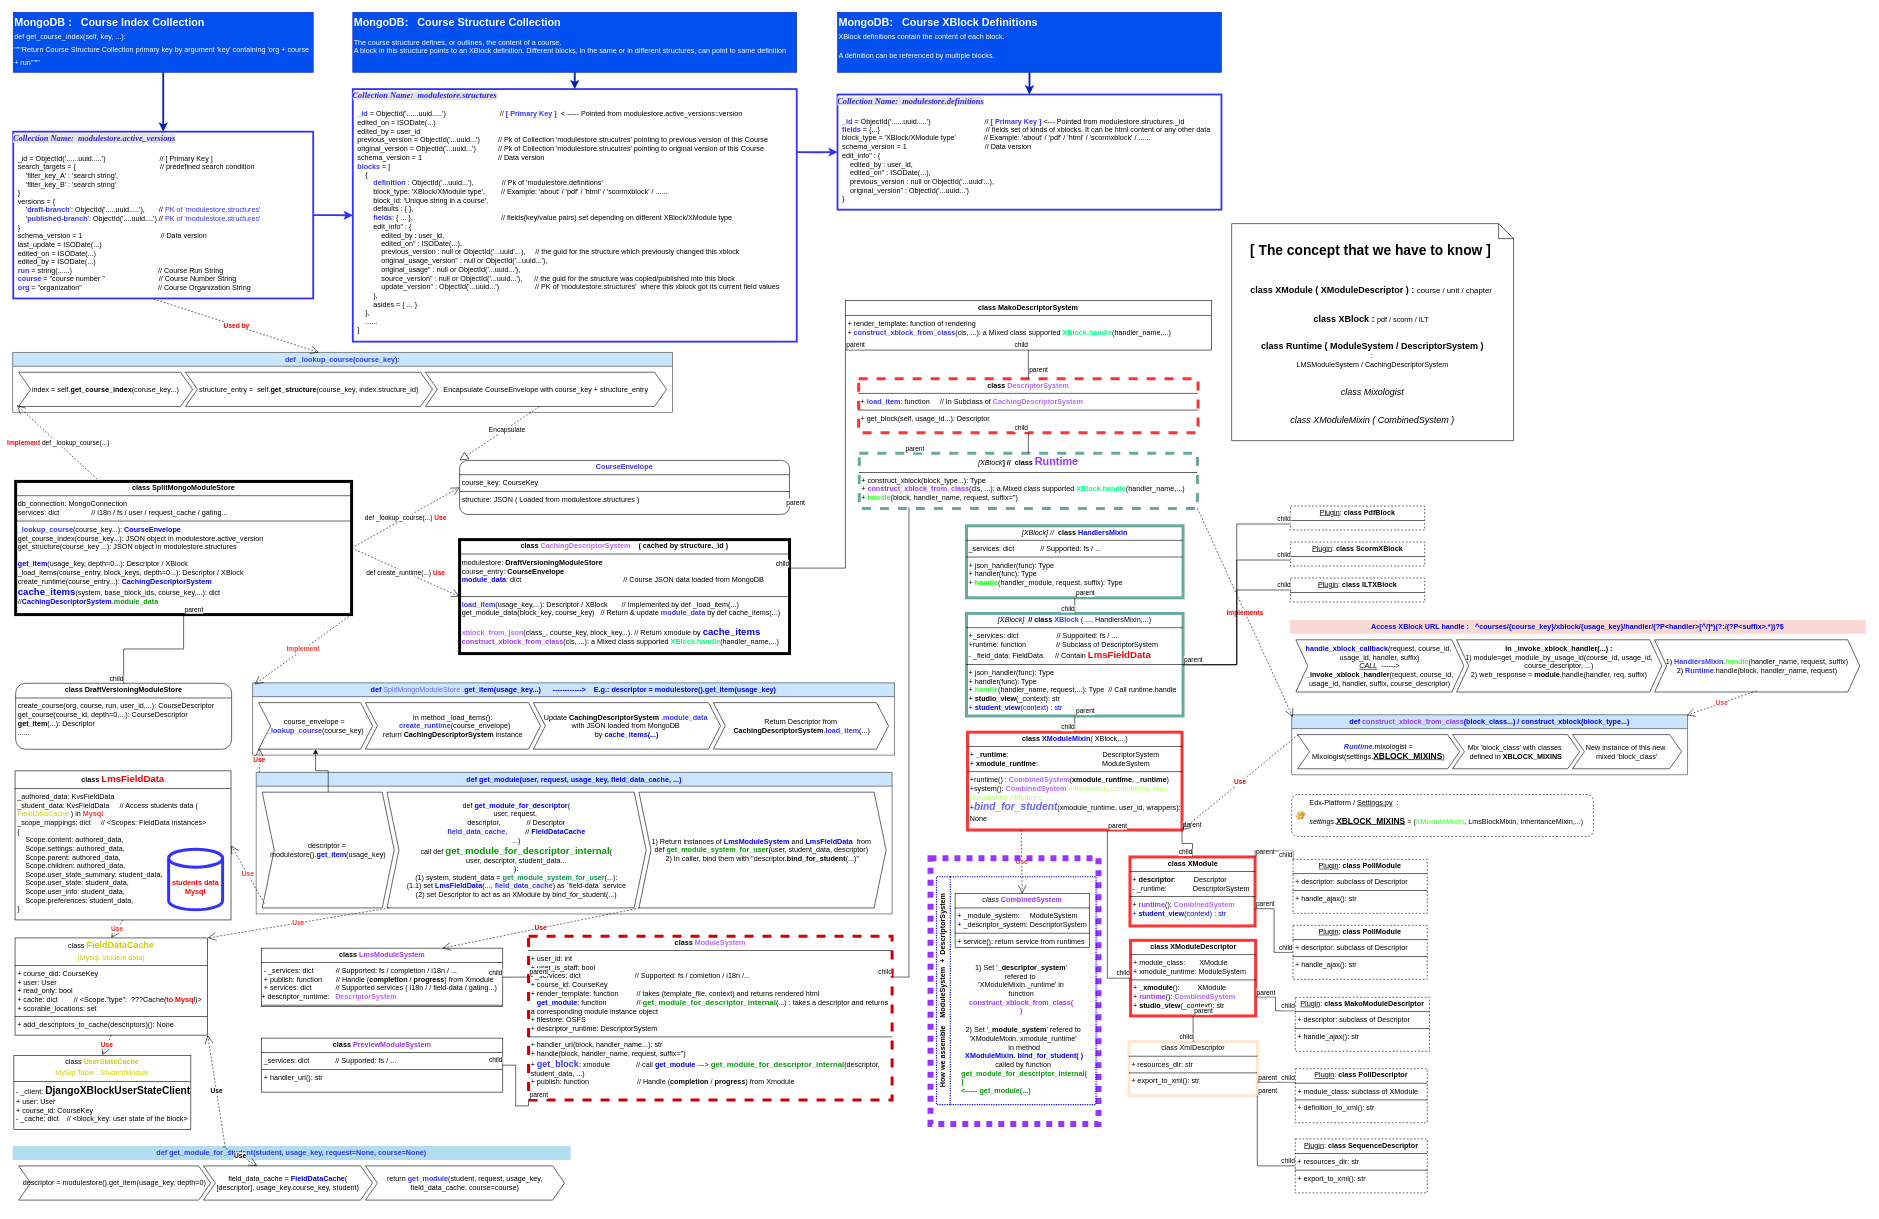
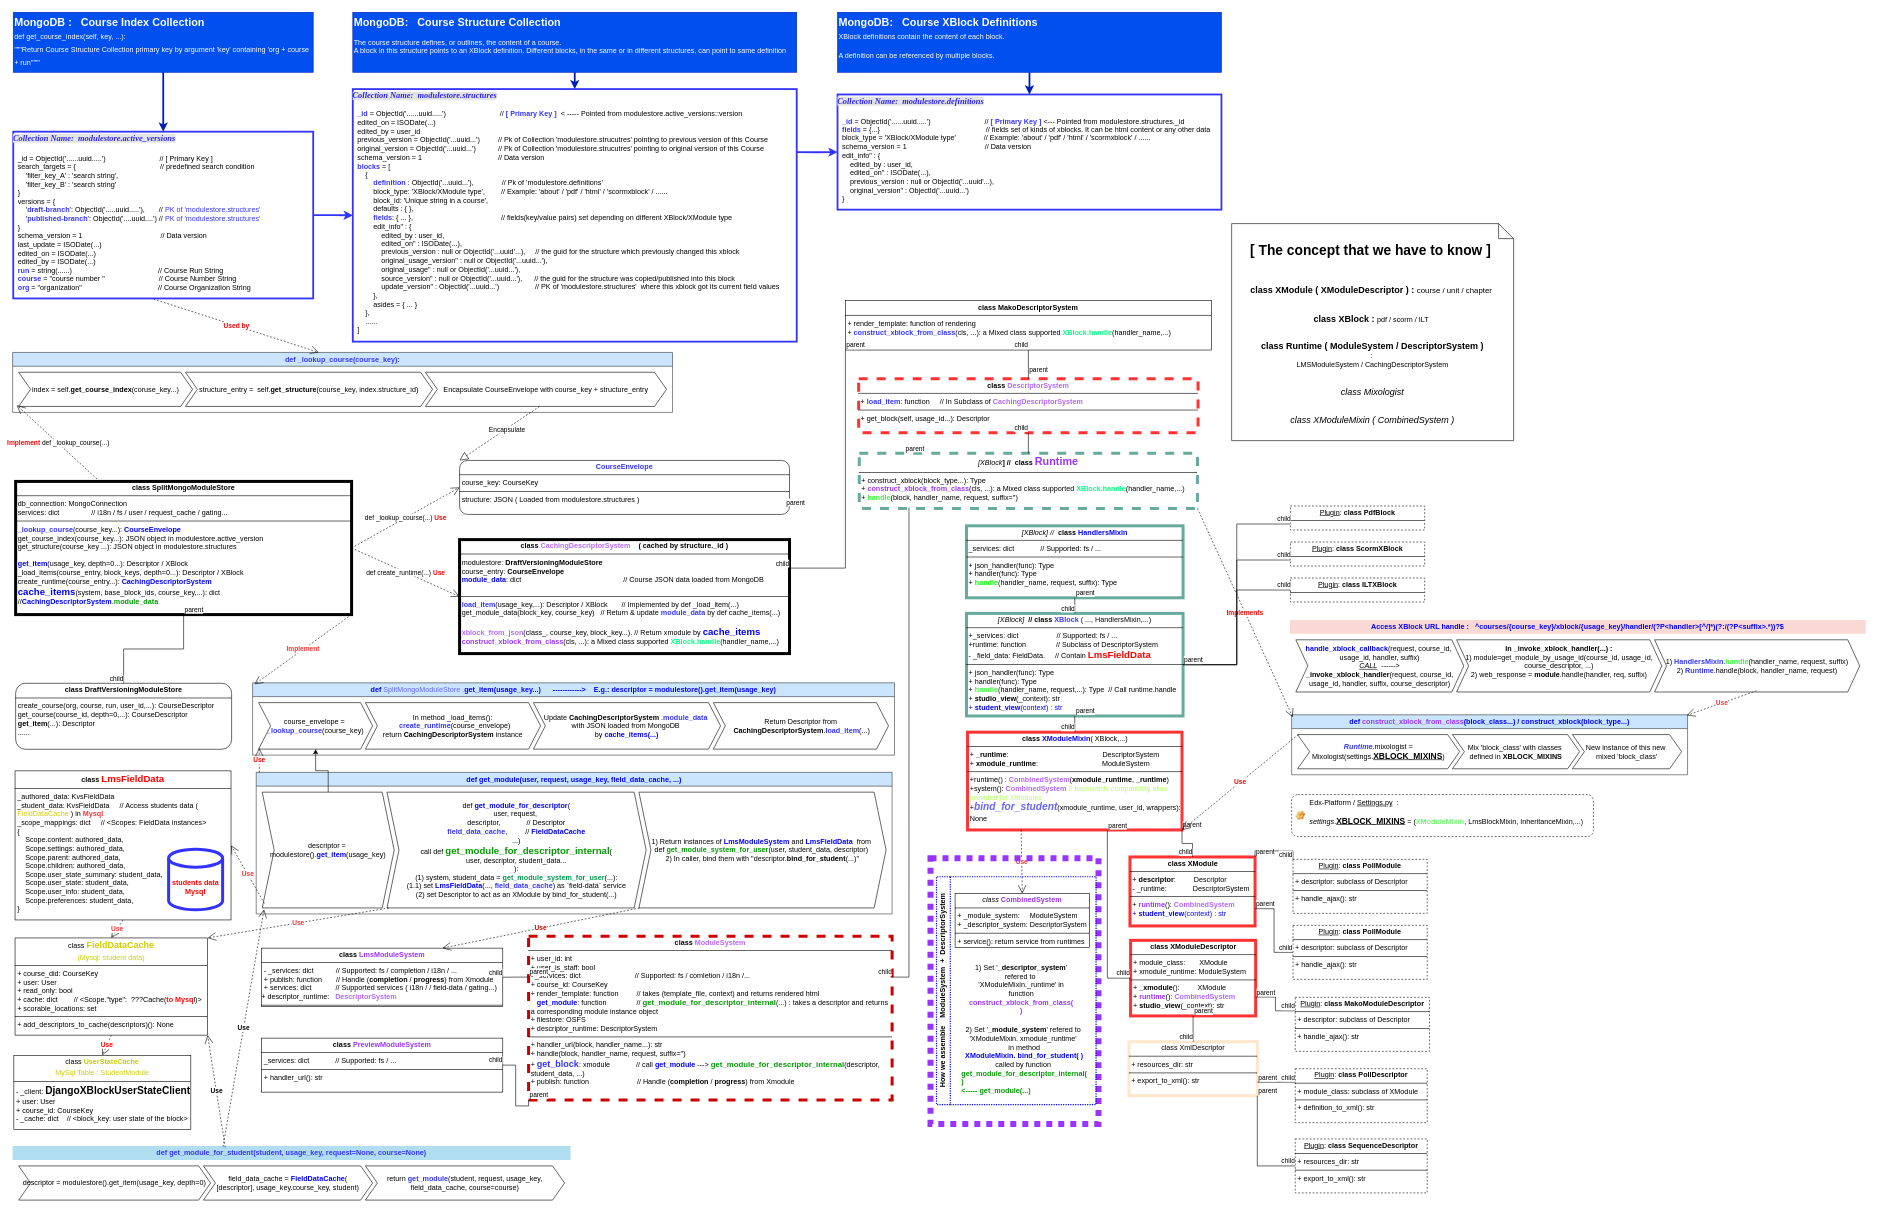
- <mxCell id="51" value="&lt;p style=&quot;margin: 4px 0px 0px; text-align: center;&quot;&gt;&lt;i&gt;[XBlock] //&lt;/i&gt;&lt;b&gt;&amp;nbsp; class&amp;nbsp;&lt;/b&gt;&lt;span style=&quot;background-color: initial; text-align: left;&quot;&gt;&lt;b&gt;&lt;font color=&quot;#0000ff&quot;&gt;HandlersMixin&lt;/font&gt;&lt;/b&gt;&lt;/span&gt;&lt;/p&gt;&lt;hr size=&quot;1&quot; style=&quot;border-style:solid;&quot;&gt;&lt;p style=&quot;margin:0px;margin-left:4px;&quot;&gt;&lt;span style=&quot;background-color: initial;&quot;&gt;_services&lt;/span&gt;: dict&amp;nbsp; &amp;nbsp; &amp;nbsp; &amp;nbsp; &amp;nbsp; &amp;nbsp; &amp;nbsp;// Supported: fs / ...&lt;/p&gt;&lt;hr size=&quot;1&quot; style=&quot;border-style:solid;&quot;&gt;&lt;p style=&quot;margin:0px;margin-left:4px;&quot;&gt;+ json_handler(func): Type&lt;/p&gt;&lt;p style=&quot;margin:0px;margin-left:4px;&quot;&gt;+&amp;nbsp;handler(func): Type&lt;/p&gt;&lt;p style=&quot;margin:0px;margin-left:4px;&quot;&gt;+&amp;nbsp;&lt;b&gt;&lt;font color=&quot;#00ff00&quot;&gt;handle&lt;/font&gt;&lt;/b&gt;(handler_module, request, suffix): Type&lt;/p&gt;" style="verticalAlign=top;align=left;overflow=fill;html=1;whiteSpace=wrap;strokeWidth=5;strokeColor=#67AB9F;" parent="1" vertex="1"><mxGeometry x="1610" y="876" width="361" height="120" as="geometry" /></mxCell>
+ <mxCell id="51" value="&lt;p style=&quot;margin: 4px 0px 0px; text-align: center;&quot;&gt;&lt;i&gt;[XBlock] //&lt;/i&gt;&lt;b&gt;&amp;nbsp; class&amp;nbsp;&lt;/b&gt;&lt;span style=&quot;background-color: initial; text-align: left;&quot;&gt;&lt;b&gt;&lt;font color=&quot;#0000ff&quot;&gt;HandlersMixin&lt;/font&gt;&lt;/b&gt;&lt;/span&gt;&lt;/p&gt;&lt;hr size=&quot;1&quot; style=&quot;border-style:solid;&quot;&gt;&lt;p style=&quot;margin:0px;margin-left:4px;&quot;&gt;&lt;span style=&quot;background-color: initial;&quot;&gt;_services&lt;/span&gt;: dict&amp;nbsp; &amp;nbsp; &amp;nbsp; &amp;nbsp; &amp;nbsp; &amp;nbsp; &amp;nbsp;// Supported: fs / ...&lt;/p&gt;&lt;hr size=&quot;1&quot; style=&quot;border-style:solid;&quot;&gt;&lt;p style=&quot;margin:0px;margin-left:4px;&quot;&gt;+ json_handler(func): Type&lt;/p&gt;&lt;p style=&quot;margin:0px;margin-left:4px;&quot;&gt;+&amp;nbsp;handler(func): Type&lt;/p&gt;&lt;p style=&quot;margin:0px;margin-left:4px;&quot;&gt;+&amp;nbsp;&lt;b&gt;&lt;font color=&quot;#00ff00&quot;&gt;handle&lt;/font&gt;&lt;/b&gt;(handler_name, request, suffix): Type&lt;/p&gt;" style="verticalAlign=top;align=left;overflow=fill;html=1;whiteSpace=wrap;strokeWidth=5;strokeColor=#67AB9F;" parent="1" vertex="1"><mxGeometry x="1610" y="876" width="361" height="120" as="geometry" /></mxCell>
- <mxCell id="147" value="&lt;b&gt;Use&lt;/b&gt;" style="endArrow=open;endSize=12;dashed=1;html=1;rounded=0;exitX=0.377;exitY=0.01;exitDx=0;exitDy=0;exitPerimeter=0;" parent="1" source="143" target="145" edge="1"><mxGeometry width="160" relative="1" as="geometry"><mxPoint x="345" y="1733" as="sourcePoint" /><mxPoint x="435" y="1493" as="targetPoint" /></mxGeometry></mxCell>
+ <mxCell id="147" value="&lt;b&gt;Use&lt;/b&gt;" style="endArrow=open;endSize=12;dashed=1;html=1;rounded=0;exitX=0.377;exitY=0.01;exitDx=0;exitDy=0;exitPerimeter=0;entryX=0.014;entryY=1.012;entryDx=0;entryDy=0;entryPerimeter=0;" parent="1" source="143" target="34" edge="1"><mxGeometry width="160" relative="1" as="geometry"><mxPoint x="345" y="1733" as="sourcePoint" /><mxPoint x="435" y="1493" as="targetPoint" /></mxGeometry></mxCell>
